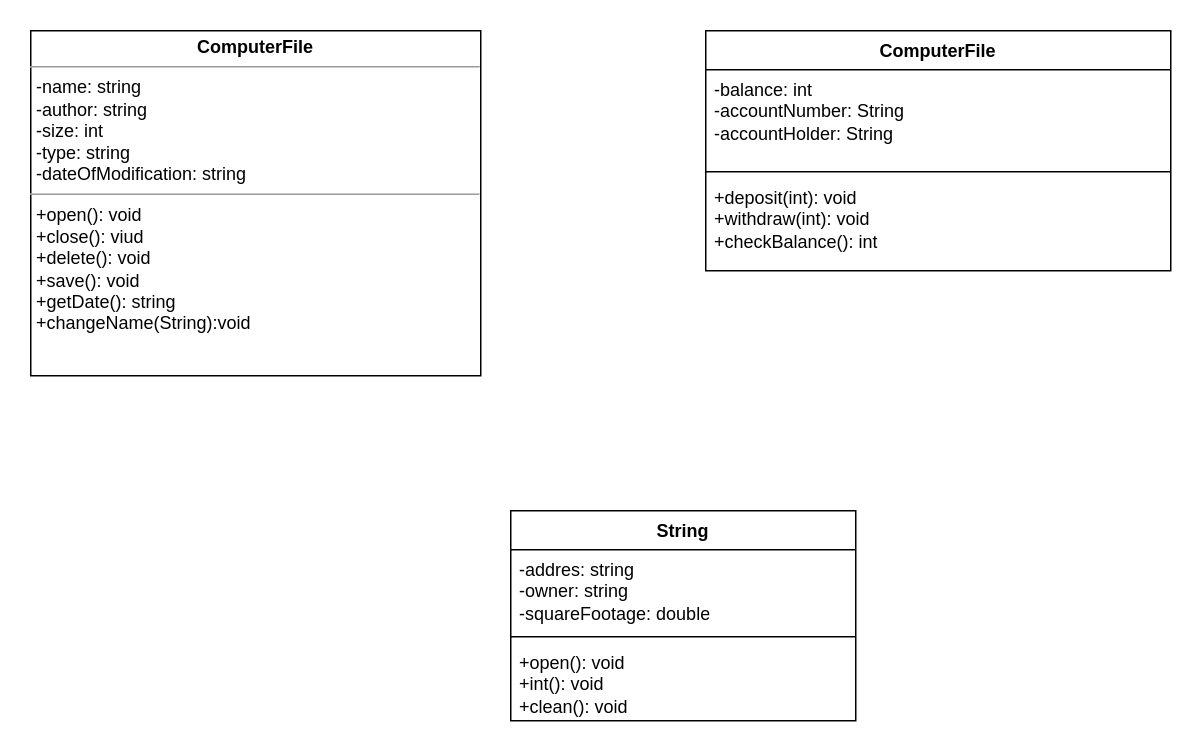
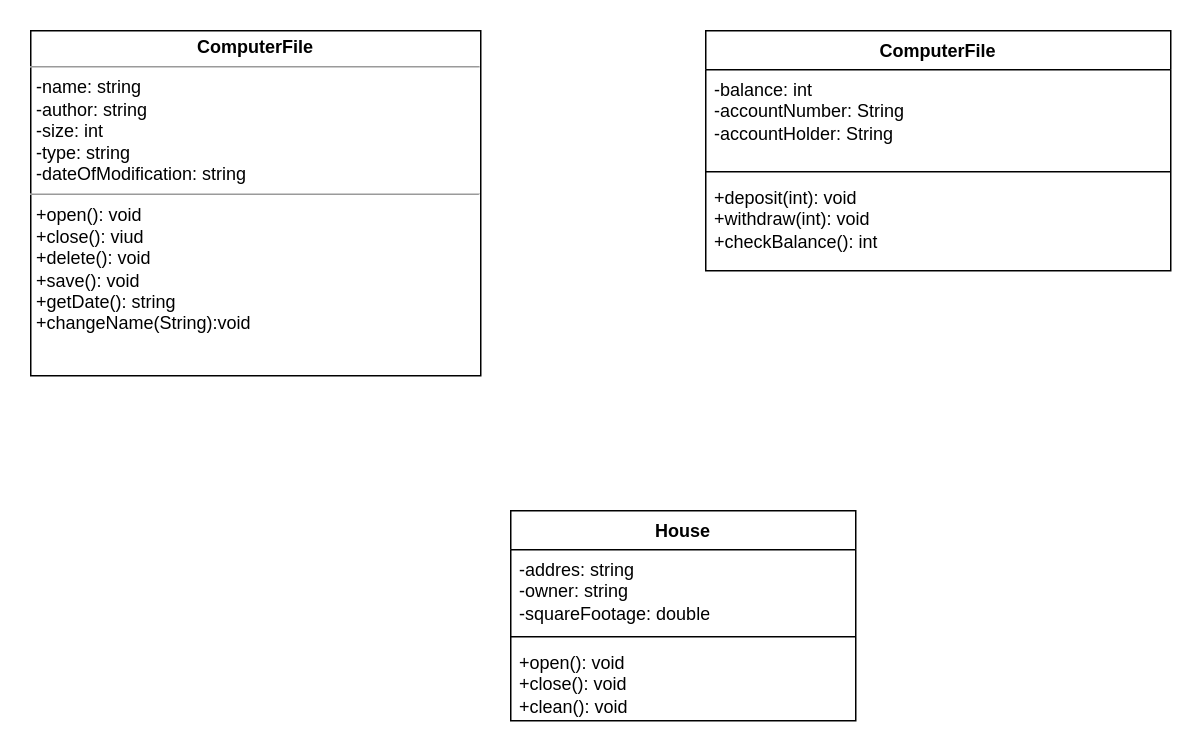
- <mxCell id="7" value="String" style="swimlane;fontStyle=1;align=center;verticalAlign=top;childLayout=stackLayout;horizontal=1;startSize=26;horizontalStack=0;resizeParent=1;resizeParentMax=0;resizeLast=0;collapsible=1;marginBottom=0;whiteSpace=wrap;html=1;" vertex="1" parent="1"><mxGeometry x="340" y="340" width="230" height="140" as="geometry" /></mxCell>
+ <mxCell id="7" value="House" style="swimlane;fontStyle=1;align=center;verticalAlign=top;childLayout=stackLayout;horizontal=1;startSize=26;horizontalStack=0;resizeParent=1;resizeParentMax=0;resizeLast=0;collapsible=1;marginBottom=0;whiteSpace=wrap;html=1;" vertex="1" parent="1"><mxGeometry x="340" y="340" width="230" height="140" as="geometry" /></mxCell>
- <mxCell id="10" value="+open(): void&lt;br&gt;+int(): void&lt;br&gt;+clean(): void" style="text;strokeColor=none;fillColor=none;align=left;verticalAlign=top;spacingLeft=4;spacingRight=4;overflow=hidden;rotatable=0;points=[[0,0.5],[1,0.5]];portConstraint=eastwest;whiteSpace=wrap;html=1;" vertex="1" parent="7"><mxGeometry y="88" width="230" height="52" as="geometry" /></mxCell>
+ <mxCell id="10" value="+open(): void&lt;br&gt;+close(): void&lt;br&gt;+clean(): void" style="text;strokeColor=none;fillColor=none;align=left;verticalAlign=top;spacingLeft=4;spacingRight=4;overflow=hidden;rotatable=0;points=[[0,0.5],[1,0.5]];portConstraint=eastwest;whiteSpace=wrap;html=1;" vertex="1" parent="7"><mxGeometry y="88" width="230" height="52" as="geometry" /></mxCell>
